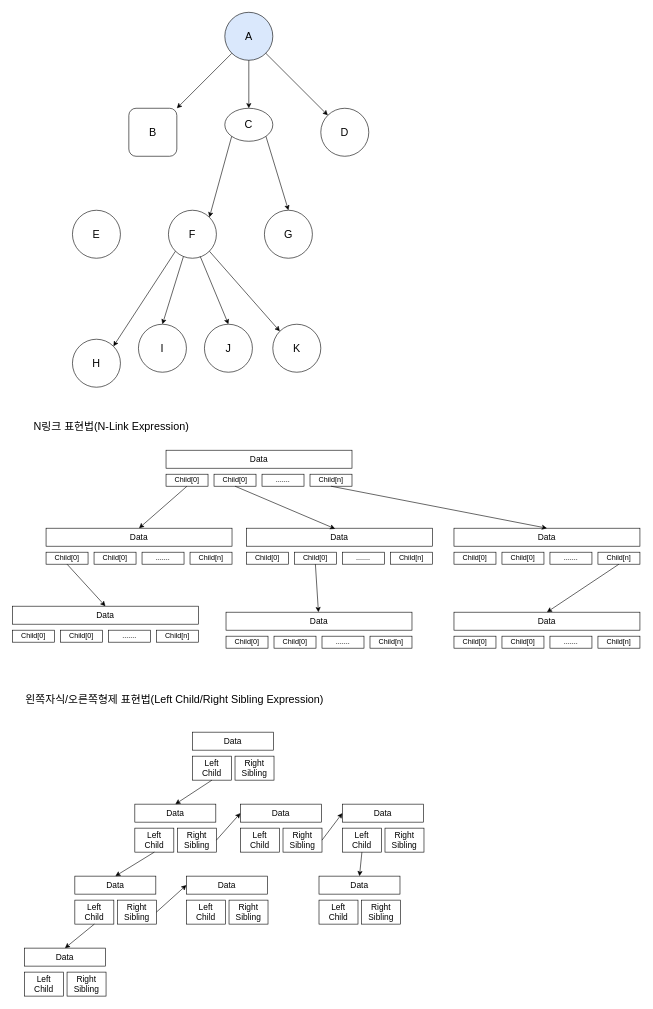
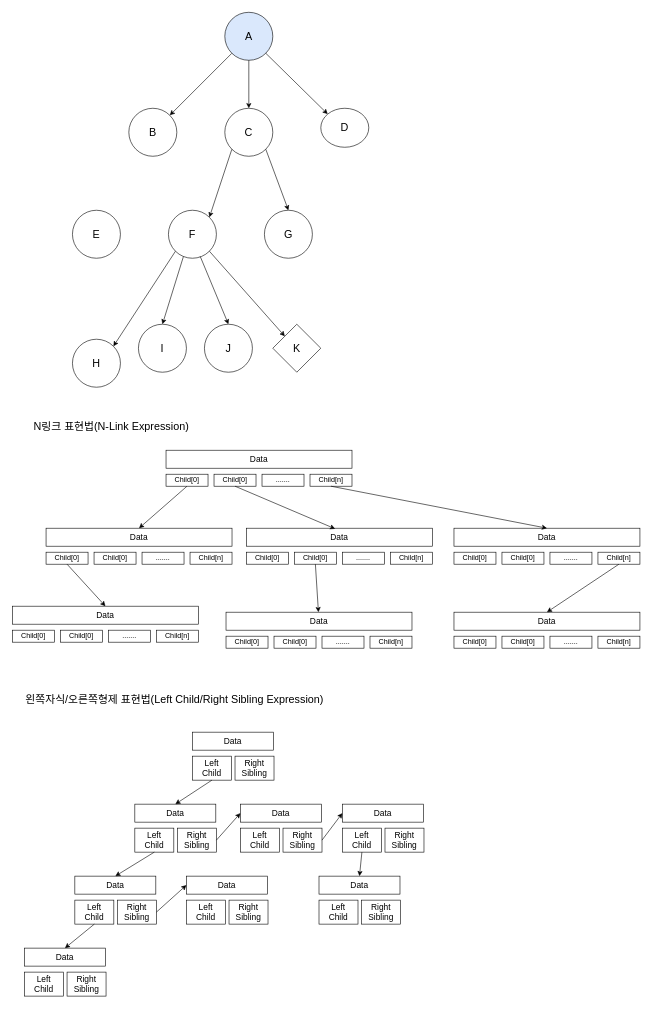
- <mxCell id="4" value="&lt;span style=&quot;font-size: 18px&quot;&gt;C&lt;/span&gt;" style="ellipse;whiteSpace=wrap;html=1;aspect=fixed;" parent="1" vertex="1"><mxGeometry x="374" y="180" width="80" height="55" as="geometry" /></mxCell>
+ <mxCell id="4" value="&lt;span style=&quot;font-size: 18px&quot;&gt;C&lt;/span&gt;" style="ellipse;whiteSpace=wrap;html=1;aspect=fixed;" parent="1" vertex="1"><mxGeometry x="374" y="180" width="80" height="80" as="geometry" /></mxCell>
- <mxCell id="3" value="&lt;span style=&quot;font-size: 18px&quot;&gt;B&lt;/span&gt;" style="whiteSpace=wrap;html=1;aspect=fixed;rounded=1;" parent="1" vertex="1"><mxGeometry x="214" y="180" width="80" height="80" as="geometry" /></mxCell>
+ <mxCell id="3" value="&lt;span style=&quot;font-size: 18px&quot;&gt;B&lt;/span&gt;" style="ellipse;whiteSpace=wrap;html=1;aspect=fixed;" parent="1" vertex="1"><mxGeometry x="214" y="180" width="80" height="80" as="geometry" /></mxCell>
- <mxCell id="5" value="&lt;span style=&quot;font-size: 18px&quot;&gt;D&lt;/span&gt;" style="ellipse;whiteSpace=wrap;html=1;aspect=fixed;" parent="1" vertex="1"><mxGeometry x="534" y="180" width="80" height="80" as="geometry" /></mxCell>
+ <mxCell id="5" value="&lt;span style=&quot;font-size: 18px&quot;&gt;D&lt;/span&gt;" style="ellipse;whiteSpace=wrap;html=1;aspect=fixed;" parent="1" vertex="1"><mxGeometry x="534" y="180" width="80" height="65" as="geometry" /></mxCell>
- <mxCell id="12" value="&lt;span style=&quot;font-size: 18px&quot;&gt;K&lt;/span&gt;" style="ellipse;whiteSpace=wrap;html=1;aspect=fixed;" parent="1" vertex="1"><mxGeometry x="454" y="540" width="80" height="80" as="geometry" /></mxCell>
+ <mxCell id="12" value="&lt;span style=&quot;font-size: 18px&quot;&gt;K&lt;/span&gt;" style="rhombus;whiteSpace=wrap;html=1;aspect=fixed;" parent="1" vertex="1"><mxGeometry x="454" y="540" width="80" height="80" as="geometry" /></mxCell>
